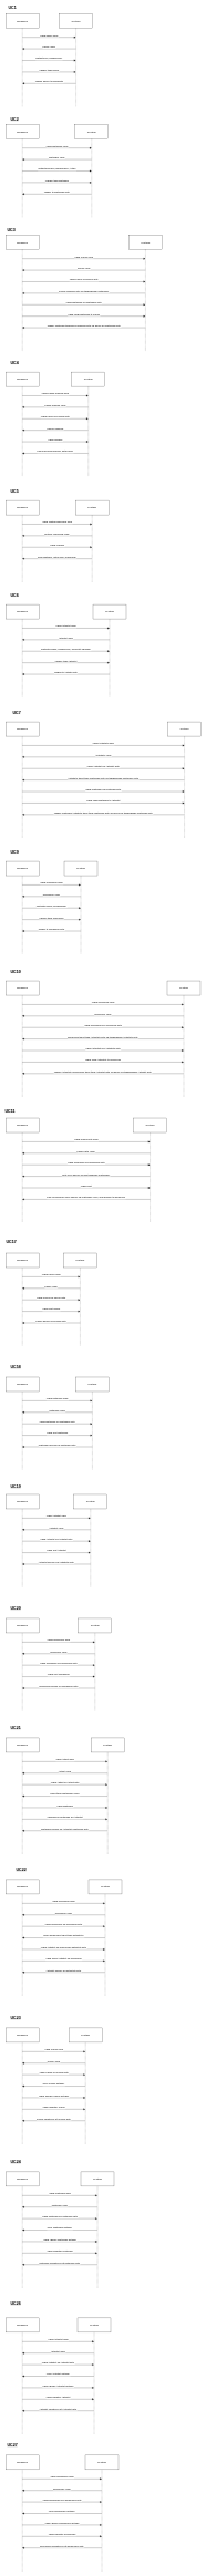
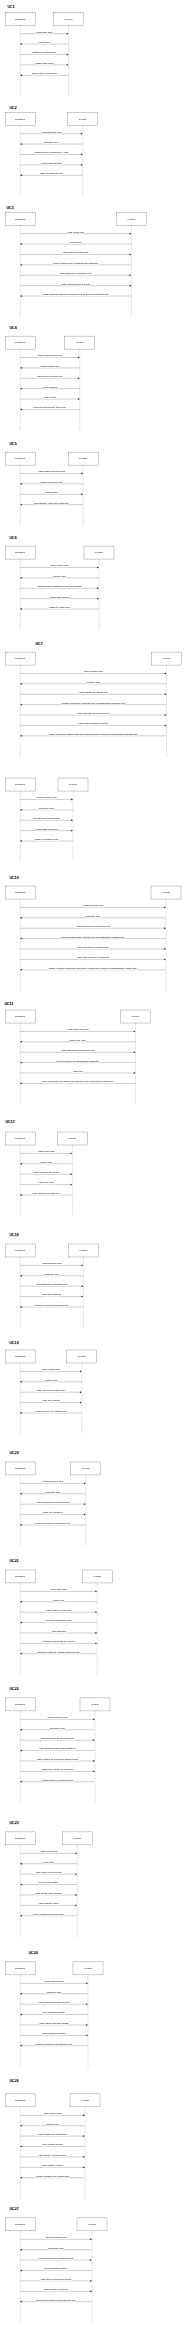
- <mxCell id="52" value="&lt;span style=&quot;color: rgb(0, 0, 0); font-family: Helvetica; font-style: normal; font-variant-ligatures: normal; font-variant-caps: normal; letter-spacing: normal; orphans: 2; text-align: center; text-indent: 0px; text-transform: none; widows: 2; word-spacing: 0px; -webkit-text-stroke-width: 0px; white-space: normal; background-color: rgb(236, 236, 236); text-decoration-thickness: initial; text-decoration-style: initial; text-decoration-color: initial; float: none; display: inline !important;&quot;&gt;&lt;b style=&quot;&quot;&gt;&lt;font style=&quot;font-size: 18px;&quot;&gt;UC7&lt;/font&gt;&lt;/b&gt;&lt;/span&gt;" style="text;whiteSpace=wrap;html=1;" vertex="1" parent="1"><mxGeometry x="55" y="3200" width="70" height="35" as="geometry" /></mxCell>
+ <mxCell id="52" value="&lt;span style=&quot;color: rgb(0, 0, 0); font-family: Helvetica; font-style: normal; font-variant-ligatures: normal; font-variant-caps: normal; letter-spacing: normal; orphans: 2; text-align: center; text-indent: 0px; text-transform: none; widows: 2; word-spacing: 0px; -webkit-text-stroke-width: 0px; white-space: normal; background-color: rgb(236, 236, 236); text-decoration-thickness: initial; text-decoration-style: initial; text-decoration-color: initial; float: none; display: inline !important;&quot;&gt;&lt;b style=&quot;&quot;&gt;&lt;font style=&quot;font-size: 18px;&quot;&gt;UC7&lt;/font&gt;&lt;/b&gt;&lt;/span&gt;" style="text;whiteSpace=wrap;html=1;" vertex="1" parent="1"><mxGeometry x="175" y="3200" width="70" height="35" as="geometry" /></mxCell>
- <mxCell id="62" value="&lt;span style=&quot;color: rgb(0, 0, 0); font-family: Helvetica; font-style: normal; font-variant-ligatures: normal; font-variant-caps: normal; letter-spacing: normal; orphans: 2; text-align: center; text-indent: 0px; text-transform: none; widows: 2; word-spacing: 0px; -webkit-text-stroke-width: 0px; white-space: normal; background-color: rgb(236, 236, 236); text-decoration-thickness: initial; text-decoration-style: initial; text-decoration-color: initial; float: none; display: inline !important;&quot;&gt;&lt;b style=&quot;&quot;&gt;&lt;font style=&quot;font-size: 18px;&quot;&gt;UC9&lt;/font&gt;&lt;/b&gt;&lt;/span&gt;" style="text;whiteSpace=wrap;html=1;" vertex="1" parent="1"><mxGeometry x="45" y="3830" width="70" height="35" as="geometry" /></mxCell>
- <mxCell id="131" value="&lt;span style=&quot;color: rgb(0, 0, 0); font-family: Helvetica; font-style: normal; font-variant-ligatures: normal; font-variant-caps: normal; letter-spacing: normal; orphans: 2; text-align: center; text-indent: 0px; text-transform: none; widows: 2; word-spacing: 0px; -webkit-text-stroke-width: 0px; white-space: normal; background-color: rgb(236, 236, 236); text-decoration-thickness: initial; text-decoration-style: initial; text-decoration-color: initial; float: none; display: inline !important;&quot;&gt;&lt;b style=&quot;&quot;&gt;&lt;font style=&quot;font-size: 18px;&quot;&gt;UC22&lt;/font&gt;&lt;/b&gt;&lt;/span&gt;" style="text;whiteSpace=wrap;html=1;" vertex="1" parent="1"><mxGeometry x="70" y="8430" width="70" height="35" as="geometry" /></mxCell>
+ <mxCell id="131" value="&lt;span style=&quot;color: rgb(0, 0, 0); font-family: Helvetica; font-style: normal; font-variant-ligatures: normal; font-variant-caps: normal; letter-spacing: normal; orphans: 2; text-align: center; text-indent: 0px; text-transform: none; widows: 2; word-spacing: 0px; -webkit-text-stroke-width: 0px; white-space: normal; background-color: rgb(236, 236, 236); text-decoration-thickness: initial; text-decoration-style: initial; text-decoration-color: initial; float: none; display: inline !important;&quot;&gt;&lt;b style=&quot;&quot;&gt;&lt;font style=&quot;font-size: 18px;&quot;&gt;UC22&lt;/font&gt;&lt;/b&gt;&lt;/span&gt;" style="text;whiteSpace=wrap;html=1;" vertex="1" parent="1"><mxGeometry x="45" y="8430" width="70" height="35" as="geometry" /></mxCell>
- <mxCell id="151" value="&lt;span style=&quot;color: rgb(0, 0, 0); font-family: Helvetica; font-style: normal; font-variant-ligatures: normal; font-variant-caps: normal; letter-spacing: normal; orphans: 2; text-align: center; text-indent: 0px; text-transform: none; widows: 2; word-spacing: 0px; -webkit-text-stroke-width: 0px; white-space: normal; background-color: rgb(236, 236, 236); text-decoration-thickness: initial; text-decoration-style: initial; text-decoration-color: initial; float: none; display: inline !important;&quot;&gt;&lt;b style=&quot;&quot;&gt;&lt;font style=&quot;font-size: 18px;&quot;&gt;UC24&lt;/font&gt;&lt;/b&gt;&lt;/span&gt;" style="text;whiteSpace=wrap;html=1;" vertex="1" parent="1"><mxGeometry x="45" y="9750" width="70" height="35" as="geometry" /></mxCell>
+ <mxCell id="151" value="&lt;span style=&quot;color: rgb(0, 0, 0); font-family: Helvetica; font-style: normal; font-variant-ligatures: normal; font-variant-caps: normal; letter-spacing: normal; orphans: 2; text-align: center; text-indent: 0px; text-transform: none; widows: 2; word-spacing: 0px; -webkit-text-stroke-width: 0px; white-space: normal; background-color: rgb(236, 236, 236); text-decoration-thickness: initial; text-decoration-style: initial; text-decoration-color: initial; float: none; display: inline !important;&quot;&gt;&lt;b style=&quot;&quot;&gt;&lt;font style=&quot;font-size: 18px;&quot;&gt;UC24&lt;/font&gt;&lt;/b&gt;&lt;/span&gt;" style="text;whiteSpace=wrap;html=1;" vertex="1" parent="1"><mxGeometry x="140" y="9750" width="70" height="35" as="geometry" /></mxCell>
- <mxCell id="162" value="&lt;span style=&quot;color: rgb(0, 0, 0); font-family: Helvetica; font-style: normal; font-variant-ligatures: normal; font-variant-caps: normal; letter-spacing: normal; orphans: 2; text-align: center; text-indent: 0px; text-transform: none; widows: 2; word-spacing: 0px; -webkit-text-stroke-width: 0px; white-space: normal; background-color: rgb(236, 236, 236); text-decoration-thickness: initial; text-decoration-style: initial; text-decoration-color: initial; float: none; display: inline !important;&quot;&gt;&lt;b style=&quot;&quot;&gt;&lt;font style=&quot;font-size: 18px;&quot;&gt;UC27&lt;/font&gt;&lt;/b&gt;&lt;/span&gt;" style="text;whiteSpace=wrap;html=1;" vertex="1" parent="1"><mxGeometry x="30" y="11030" width="70" height="35" as="geometry" /></mxCell>
+ <mxCell id="162" value="&lt;span style=&quot;color: rgb(0, 0, 0); font-family: Helvetica; font-style: normal; font-variant-ligatures: normal; font-variant-caps: normal; letter-spacing: normal; orphans: 2; text-align: center; text-indent: 0px; text-transform: none; widows: 2; word-spacing: 0px; -webkit-text-stroke-width: 0px; white-space: normal; background-color: rgb(236, 236, 236); text-decoration-thickness: initial; text-decoration-style: initial; text-decoration-color: initial; float: none; display: inline !important;&quot;&gt;&lt;b style=&quot;&quot;&gt;&lt;font style=&quot;font-size: 18px;&quot;&gt;UC27&lt;/font&gt;&lt;/b&gt;&lt;/span&gt;" style="text;whiteSpace=wrap;html=1;" vertex="1" parent="1"><mxGeometry x="45" y="11030" width="70" height="35" as="geometry" /></mxCell>
